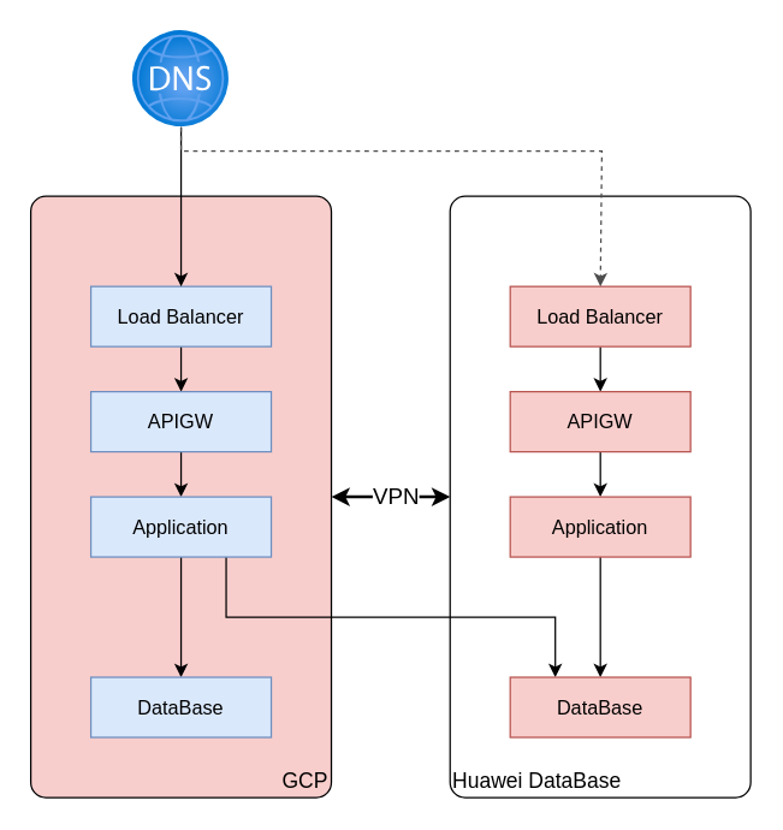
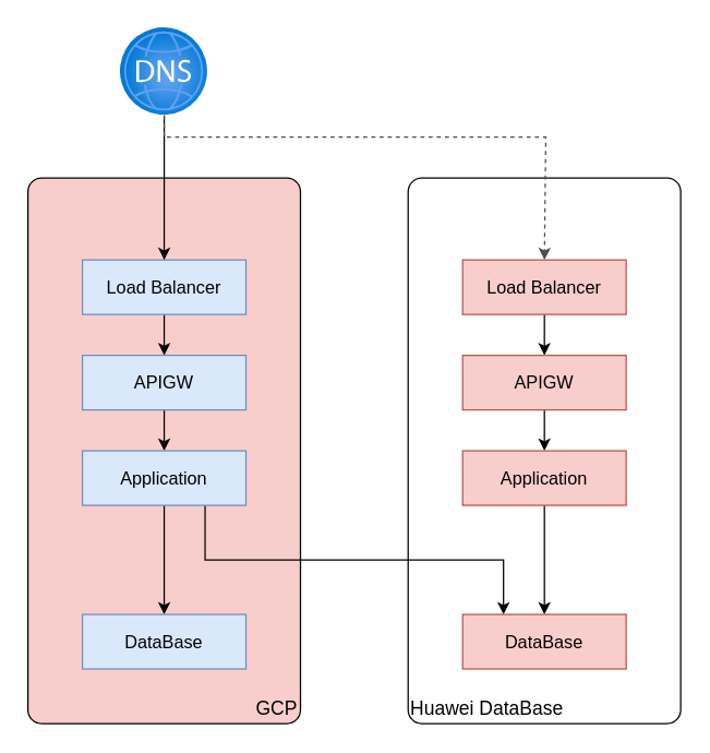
- <mxCell id="2" style="edgeStyle=orthogonalEdgeStyle;rounded=0;orthogonalLoop=1;jettySize=auto;html=1;exitX=1;exitY=0.5;exitDx=0;exitDy=0;entryX=0;entryY=0.5;entryDx=0;entryDy=0;startArrow=classic;startFill=1;strokeWidth=2;" edge="1" parent="1" source="4" target="5"><mxGeometry relative="1" as="geometry" /></mxCell>
- <mxCell id="3" value="VPN" style="edgeLabel;html=1;align=center;verticalAlign=middle;resizable=0;points=[];fontSize=15;" vertex="1" connectable="0" parent="2"><mxGeometry x="0.075" y="2" relative="1" as="geometry"><mxPoint as="offset" /></mxGeometry></mxCell>
